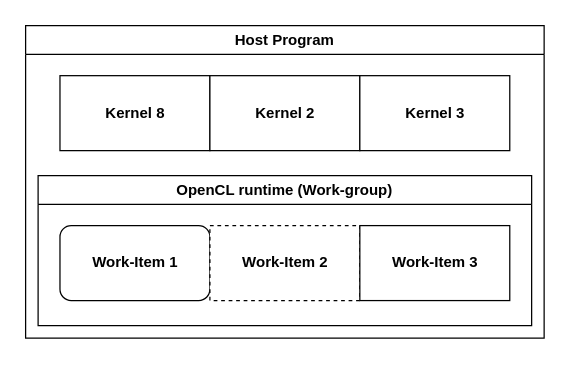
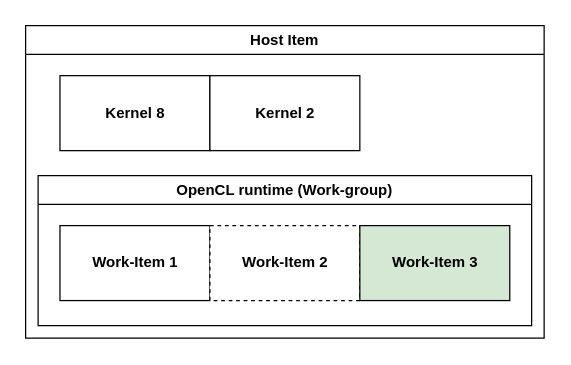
- <mxCell id="2" value="Host Program" style="swimlane;whiteSpace=wrap;html=1;startSize=23;" vertex="1" parent="1"><mxGeometry x="20" y="20" width="415" height="250" as="geometry" /></mxCell>
+ <mxCell id="2" value="Host Item" style="swimlane;whiteSpace=wrap;html=1;startSize=23;" vertex="1" parent="1"><mxGeometry x="20" y="20" width="415" height="250" as="geometry" /></mxCell>
- <mxCell id="5" value="&lt;b&gt;Kernel 3&lt;/b&gt;" style="rounded=0;whiteSpace=wrap;html=1;" vertex="1" parent="2"><mxGeometry x="267.5" y="40" width="120" height="60" as="geometry" /></mxCell>
- <mxCell id="7" value="&lt;b&gt;Work-Item 1&lt;/b&gt;" style="whiteSpace=wrap;html=1;rounded=1;" vertex="1" parent="6"><mxGeometry x="17.5" y="40" width="120" height="60" as="geometry" /></mxCell>
+ <mxCell id="7" value="&lt;b&gt;Work-Item 1&lt;/b&gt;" style="rounded=0;whiteSpace=wrap;html=1;" vertex="1" parent="6"><mxGeometry x="17.5" y="40" width="120" height="60" as="geometry" /></mxCell>
- <mxCell id="9" value="&lt;b&gt;Work-Item 3&lt;/b&gt;" style="rounded=0;whiteSpace=wrap;html=1;" vertex="1" parent="6"><mxGeometry x="257.5" y="40" width="120" height="60" as="geometry" /></mxCell>
+ <mxCell id="9" value="&lt;b&gt;Work-Item 3&lt;/b&gt;" style="rounded=0;whiteSpace=wrap;html=1;fillColor=#d5e8d4;" vertex="1" parent="6"><mxGeometry x="257.5" y="40" width="120" height="60" as="geometry" /></mxCell>
